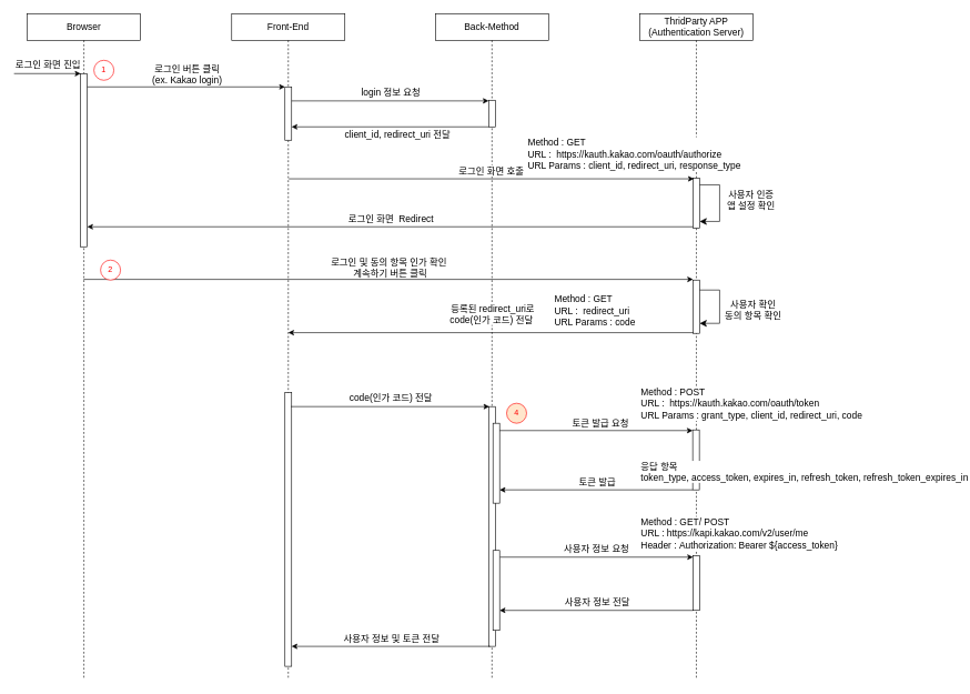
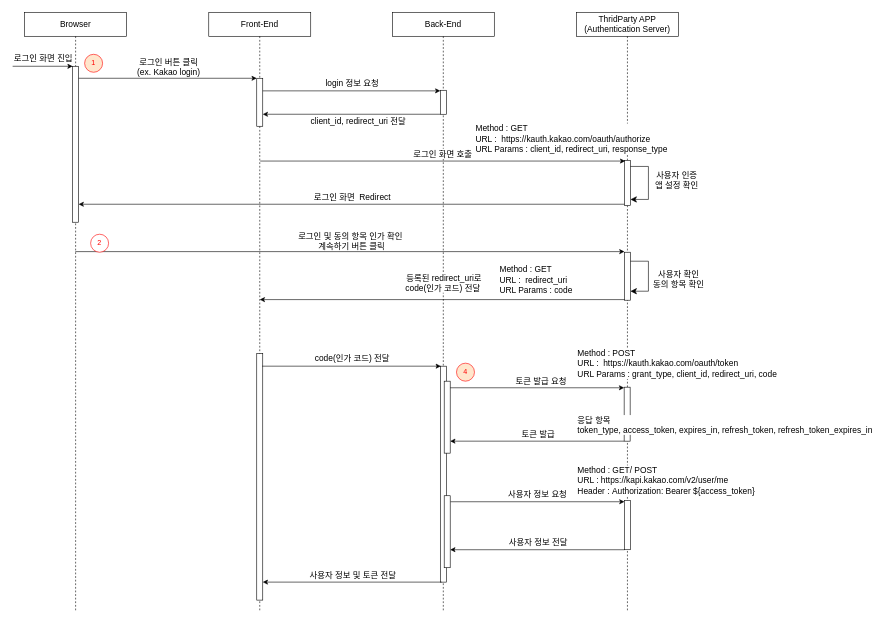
- <mxCell id="7" value="Back-Method" style="shape=umlLifeline;perimeter=lifelinePerimeter;whiteSpace=wrap;html=1;container=0;dropTarget=0;collapsible=0;recursiveResize=0;outlineConnect=0;portConstraint=eastwest;newEdgeStyle={&quot;edgeStyle&quot;:&quot;elbowEdgeStyle&quot;,&quot;elbow&quot;:&quot;vertical&quot;,&quot;curved&quot;:0,&quot;rounded&quot;:0};flipH=0;fontSize=14;" vertex="1" parent="1"><mxGeometry x="653" y="20" width="170" height="1000" as="geometry" /></mxCell>
+ <mxCell id="7" value="Back-End" style="shape=umlLifeline;perimeter=lifelinePerimeter;whiteSpace=wrap;html=1;container=0;dropTarget=0;collapsible=0;recursiveResize=0;outlineConnect=0;portConstraint=eastwest;newEdgeStyle={&quot;edgeStyle&quot;:&quot;elbowEdgeStyle&quot;,&quot;elbow&quot;:&quot;vertical&quot;,&quot;curved&quot;:0,&quot;rounded&quot;:0};flipH=0;fontSize=14;" vertex="1" parent="1"><mxGeometry x="653" y="20" width="170" height="1000" as="geometry" /></mxCell>
- <mxCell id="54" value="1" style="ellipse;whiteSpace=wrap;html=1;aspect=fixed;fontColor=#ff0000;labelBorderColor=none;strokeColor=#ff0000;" vertex="1" parent="1"><mxGeometry x="140" y="90" width="30" height="30" as="geometry" /></mxCell>
+ <mxCell id="54" value="1" style="ellipse;whiteSpace=wrap;html=1;aspect=fixed;fontColor=#ff0000;labelBorderColor=none;strokeColor=#ff0000;fillColor=#ffe6cc;" vertex="1" parent="1"><mxGeometry x="140" y="90" width="30" height="30" as="geometry" /></mxCell>
